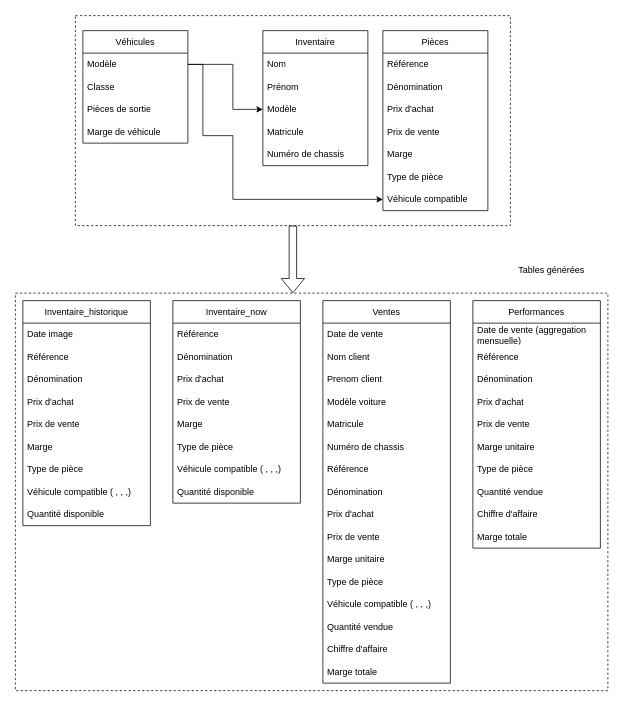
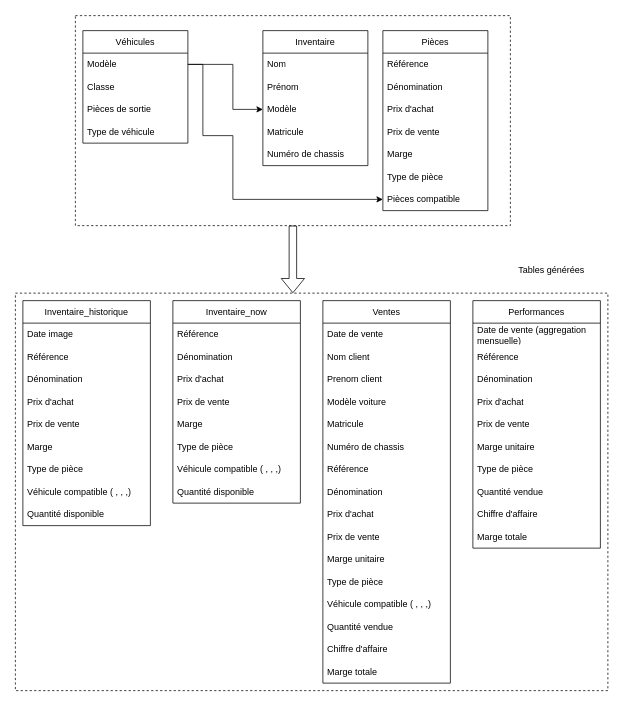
- <mxCell id="7" value="Marge de véhicule" style="text;strokeColor=none;fillColor=none;align=left;verticalAlign=middle;spacingLeft=4;spacingRight=4;overflow=hidden;points=[[0,0.5],[1,0.5]];portConstraint=eastwest;rotatable=0;whiteSpace=wrap;html=1;" vertex="1" parent="3"><mxGeometry y="120" width="140" height="30" as="geometry" /></mxCell>
+ <mxCell id="7" value="Type de véhicule" style="text;strokeColor=none;fillColor=none;align=left;verticalAlign=middle;spacingLeft=4;spacingRight=4;overflow=hidden;points=[[0,0.5],[1,0.5]];portConstraint=eastwest;rotatable=0;whiteSpace=wrap;html=1;" vertex="1" parent="3"><mxGeometry y="120" width="140" height="30" as="geometry" /></mxCell>
- <mxCell id="22" value="Véhicule compatible" style="text;strokeColor=none;fillColor=none;align=left;verticalAlign=middle;spacingLeft=4;spacingRight=4;overflow=hidden;points=[[0,0.5],[1,0.5]];portConstraint=eastwest;rotatable=0;whiteSpace=wrap;html=1;" vertex="1" parent="15"><mxGeometry y="210" width="140" height="30" as="geometry" /></mxCell>
+ <mxCell id="22" value="Pièces compatible" style="text;strokeColor=none;fillColor=none;align=left;verticalAlign=middle;spacingLeft=4;spacingRight=4;overflow=hidden;points=[[0,0.5],[1,0.5]];portConstraint=eastwest;rotatable=0;whiteSpace=wrap;html=1;" vertex="1" parent="15"><mxGeometry y="210" width="140" height="30" as="geometry" /></mxCell>
